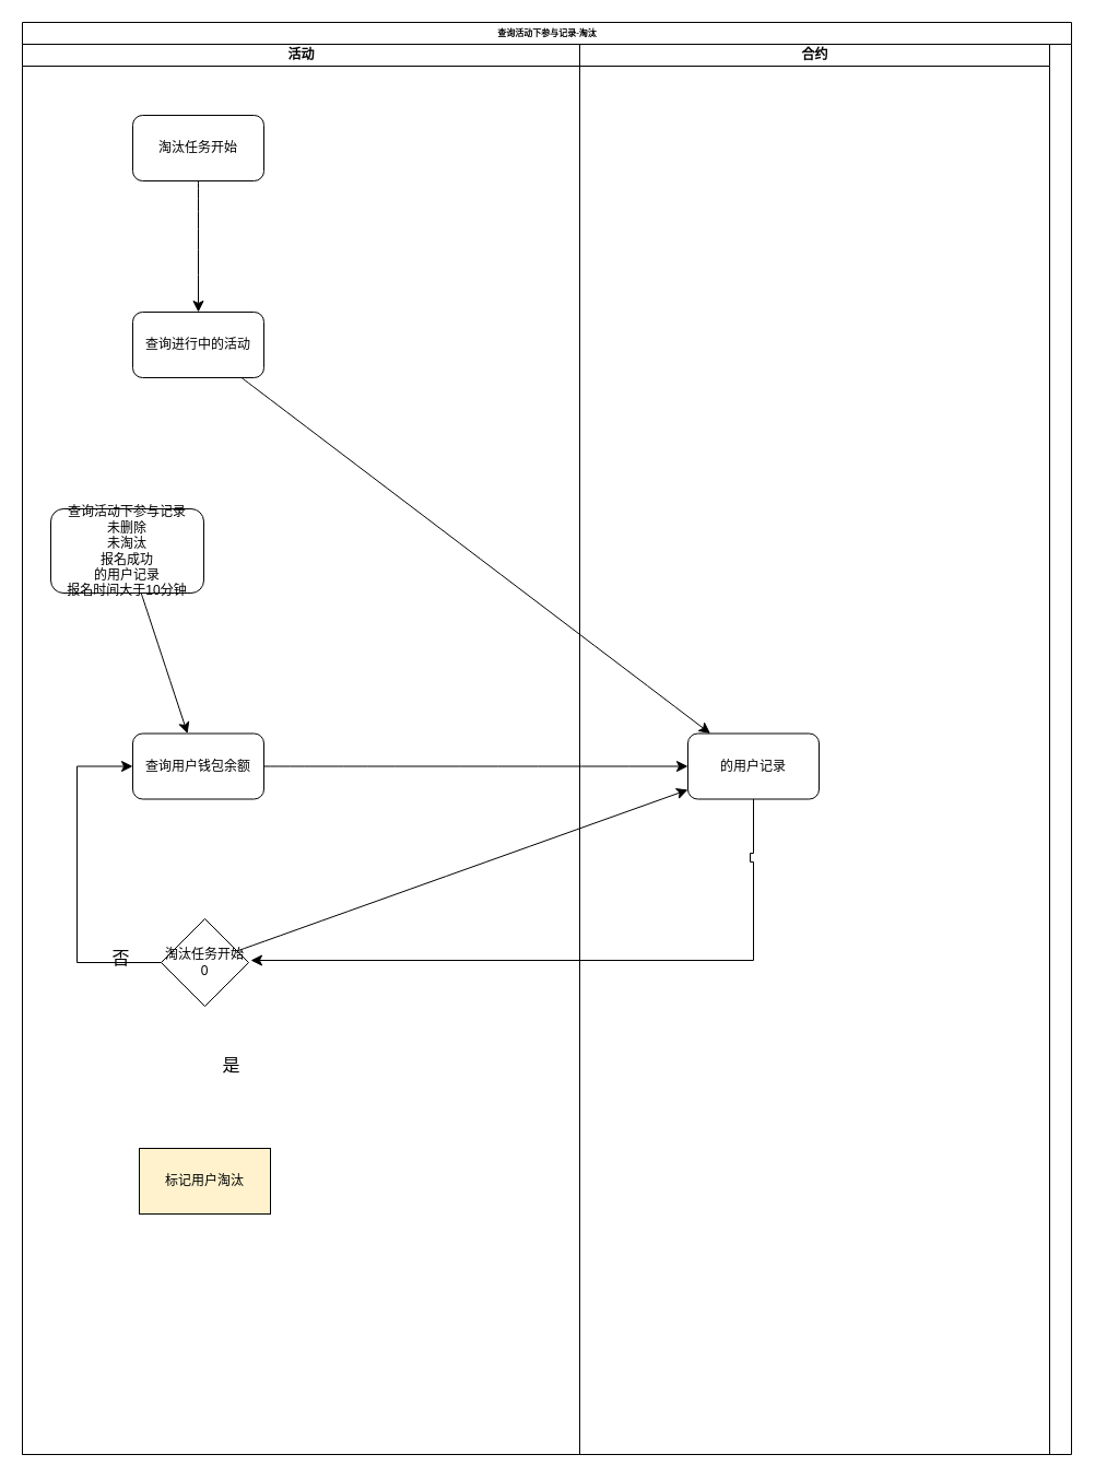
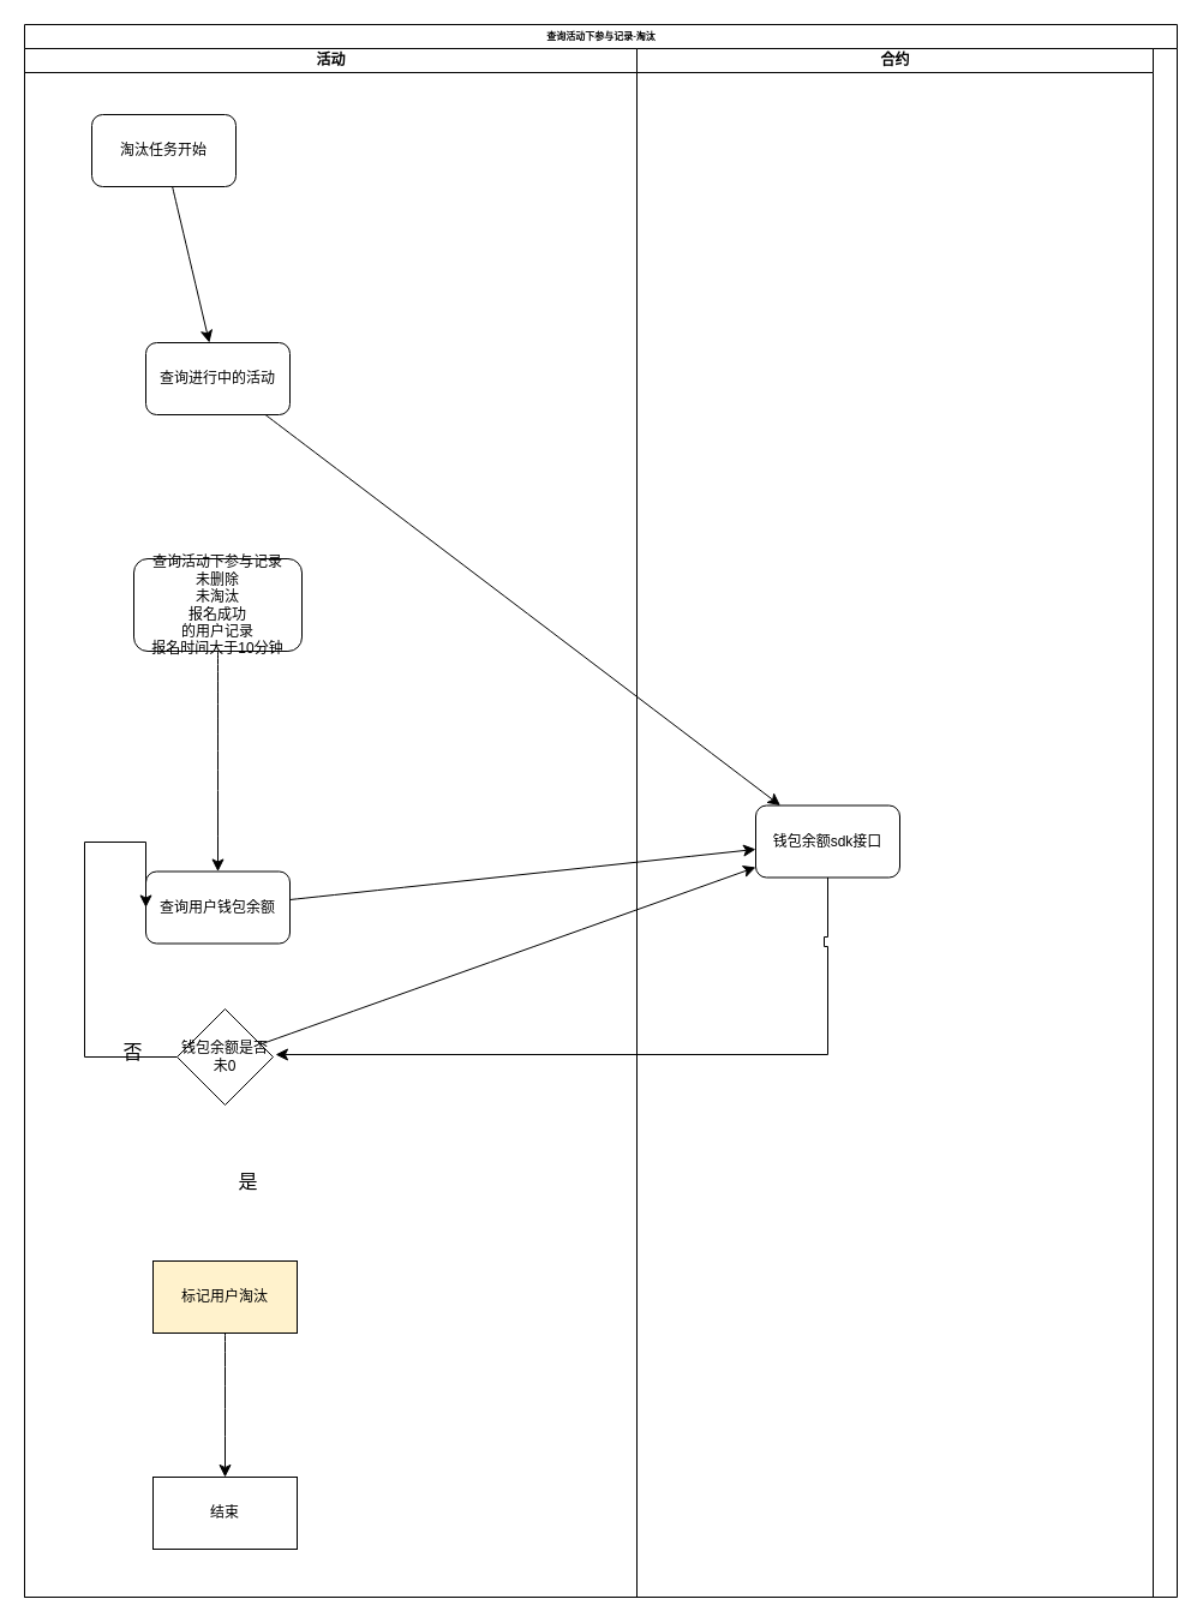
- <mxCell id="5" value="淘汰任务开始" style="rounded=1;whiteSpace=wrap;html=1;" vertex="1" parent="3"><mxGeometry x="101" y="65" width="120" height="60" as="geometry" /></mxCell>
+ <mxCell id="5" value="淘汰任务开始" style="rounded=1;whiteSpace=wrap;html=1;" vertex="1" parent="3"><mxGeometry x="56" y="55" width="120" height="60" as="geometry" /></mxCell>
- <mxCell id="9" value="查询活动下参与记录&lt;div&gt;未删除&lt;/div&gt;&lt;div&gt;未淘汰&lt;/div&gt;&lt;div&gt;报名成功&lt;/div&gt;&lt;div&gt;的用户记录&lt;/div&gt;&lt;div&gt;报名时间大于10分钟&lt;/div&gt;" style="whiteSpace=wrap;html=1;rounded=1;" vertex="1" parent="3"><mxGeometry x="26" y="425" width="140" height="77" as="geometry" /></mxCell>
+ <mxCell id="9" value="查询活动下参与记录&lt;div&gt;未删除&lt;/div&gt;&lt;div&gt;未淘汰&lt;/div&gt;&lt;div&gt;报名成功&lt;/div&gt;&lt;div&gt;的用户记录&lt;/div&gt;&lt;div&gt;报名时间大于10分钟&lt;/div&gt;" style="whiteSpace=wrap;html=1;rounded=1;" vertex="1" parent="3"><mxGeometry x="91" y="425" width="140" height="77" as="geometry" /></mxCell>
- <mxCell id="10" value="查询用户钱包余额" style="whiteSpace=wrap;html=1;rounded=1;" vertex="1" parent="3"><mxGeometry x="101" y="630.5" width="120" height="60" as="geometry" /></mxCell>
+ <mxCell id="10" value="查询用户钱包余额" style="whiteSpace=wrap;html=1;rounded=1;" vertex="1" parent="3"><mxGeometry x="101" y="685.5" width="120" height="60" as="geometry" /></mxCell>
- <mxCell id="18" value="的用户记录" style="whiteSpace=wrap;html=1;rounded=1;" vertex="1" parent="17"><mxGeometry x="99" y="630.5" width="120" height="60" as="geometry" /></mxCell>
+ <mxCell id="18" value="钱包余额sdk接口" style="whiteSpace=wrap;html=1;rounded=1;" vertex="1" parent="17"><mxGeometry x="99" y="630.5" width="120" height="60" as="geometry" /></mxCell>
- <mxCell id="12" value="淘汰任务开始0" style="rhombus;whiteSpace=wrap;html=1;" vertex="1" parent="3"><mxGeometry x="127" y="800" width="80" height="80" as="geometry" /></mxCell>
+ <mxCell id="12" value="钱包余额是否未0" style="rhombus;whiteSpace=wrap;html=1;" vertex="1" parent="3"><mxGeometry x="127" y="800" width="80" height="80" as="geometry" /></mxCell>
- <mxCell id="21" value="是" style="text;html=1;align=center;verticalAlign=middle;resizable=0;points=[];autosize=1;strokeColor=none;fillColor=none;fontSize=16;" vertex="1" parent="1"><mxGeometry x="193.5" y="958.5" width="34" height="31" as="geometry" /></mxCell>
+ <mxCell id="21" value="是" style="text;html=1;align=center;verticalAlign=middle;resizable=0;points=[];autosize=1;strokeColor=none;fillColor=none;fontSize=16;" vertex="1" parent="1"><mxGeometry x="188.5" y="968.5" width="34" height="31" as="geometry" /></mxCell>
+ <mxCell id="13" value="" style="edgeStyle=none;curved=1;rounded=0;orthogonalLoop=1;jettySize=auto;html=1;fontSize=12;startSize=8;endSize=8;" edge="1" parent="3" source="14" target="15"><mxGeometry relative="1" as="geometry" /></mxCell>
+ <mxCell id="15" value="结束" style="whiteSpace=wrap;html=1;" vertex="1" parent="3"><mxGeometry x="107" y="1190" width="120" height="60" as="geometry" /></mxCell>
